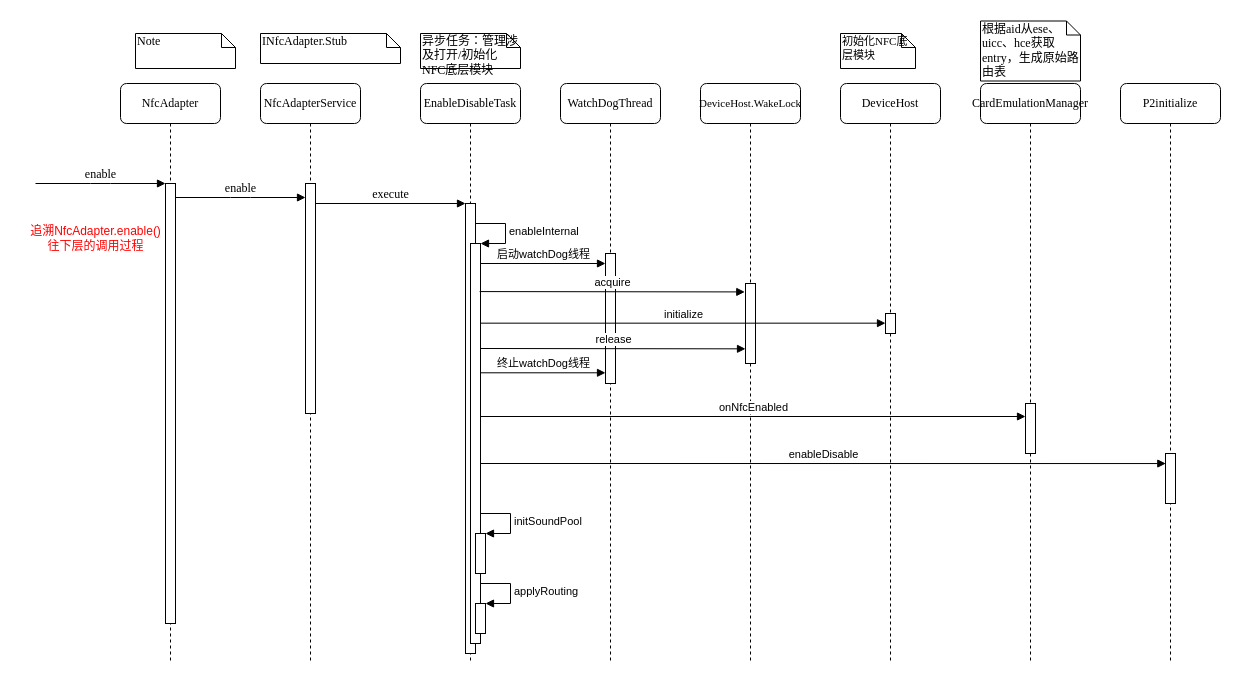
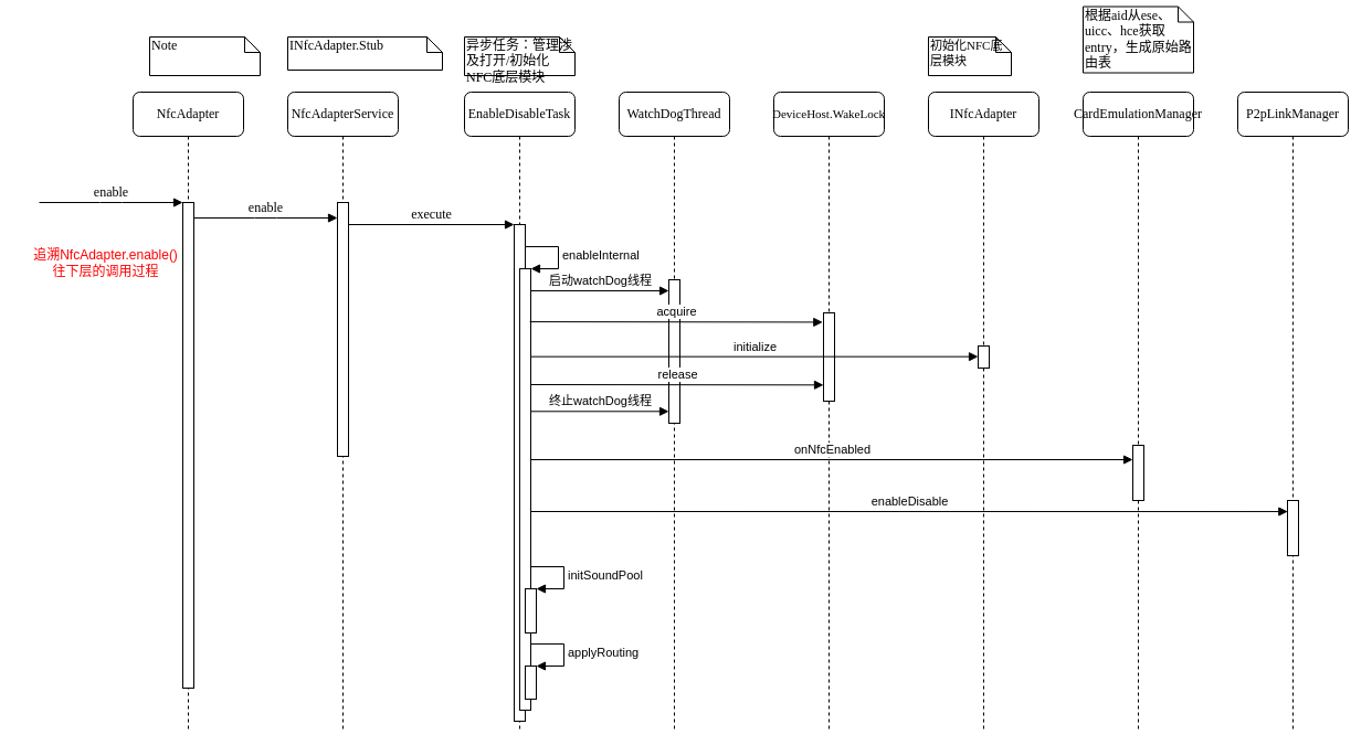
- <mxCell id="38" value="根据aid从ese、uicc、hce获取entry，生成原始路由表" style="shape=note;whiteSpace=wrap;html=1;size=14;verticalAlign=top;align=left;spacingTop=-6;rounded=0;shadow=0;comic=0;labelBackgroundColor=none;strokeWidth=1;fontFamily=Verdana;fontSize=12" parent="1" vertex="1"><mxGeometry x="980" y="20.5" width="100" height="60" as="geometry" /></mxCell>
+ <mxCell id="38" value="根据aid从ese、uicc、hce获取entry，生成原始路由表" style="shape=note;whiteSpace=wrap;html=1;size=14;verticalAlign=top;align=left;spacingTop=-6;rounded=0;shadow=0;comic=0;labelBackgroundColor=none;strokeWidth=1;fontFamily=Verdana;fontSize=12" parent="1" vertex="1"><mxGeometry x="980" y="5.5" width="100" height="60" as="geometry" /></mxCell>
- <mxCell id="16" value="DeviceHost" style="shape=umlLifeline;perimeter=lifelinePerimeter;whiteSpace=wrap;html=1;container=1;collapsible=0;recursiveResize=0;outlineConnect=0;rounded=1;shadow=0;comic=0;labelBackgroundColor=none;strokeWidth=1;fontFamily=Verdana;fontSize=12;align=center;" parent="1" vertex="1"><mxGeometry x="840" y="83" width="100" height="580" as="geometry" /></mxCell>
+ <mxCell id="16" value="INfcAdapter" style="shape=umlLifeline;perimeter=lifelinePerimeter;whiteSpace=wrap;html=1;container=1;collapsible=0;recursiveResize=0;outlineConnect=0;rounded=1;shadow=0;comic=0;labelBackgroundColor=none;strokeWidth=1;fontFamily=Verdana;fontSize=12;align=center;" parent="1" vertex="1"><mxGeometry x="840" y="83" width="100" height="580" as="geometry" /></mxCell>
- <mxCell id="36" value="P2initialize" style="shape=umlLifeline;perimeter=lifelinePerimeter;whiteSpace=wrap;html=1;container=1;collapsible=0;recursiveResize=0;outlineConnect=0;rounded=1;shadow=0;comic=0;labelBackgroundColor=none;strokeWidth=1;fontFamily=Verdana;fontSize=12;align=center;" parent="1" vertex="1"><mxGeometry x="1120" y="83" width="100" height="580" as="geometry" /></mxCell>
+ <mxCell id="36" value="P2pLinkManager" style="shape=umlLifeline;perimeter=lifelinePerimeter;whiteSpace=wrap;html=1;container=1;collapsible=0;recursiveResize=0;outlineConnect=0;rounded=1;shadow=0;comic=0;labelBackgroundColor=none;strokeWidth=1;fontFamily=Verdana;fontSize=12;align=center;" parent="1" vertex="1"><mxGeometry x="1120" y="83" width="100" height="580" as="geometry" /></mxCell>
